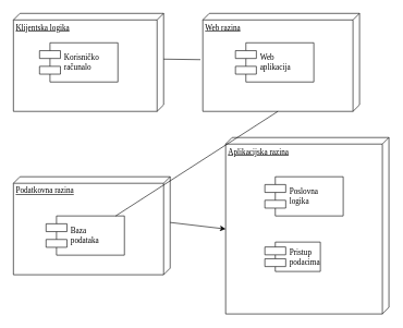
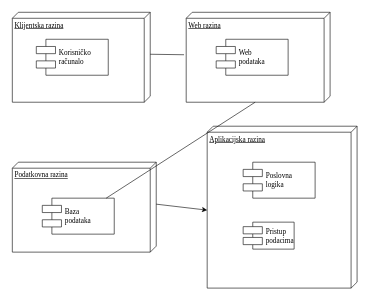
- <mxCell id="2" value="Klijentska logika" style="verticalAlign=top;align=left;spacingTop=8;spacingLeft=2;spacingRight=12;shape=cube;size=10;direction=south;fontStyle=4;html=1;rounded=0;shadow=0;comic=0;labelBackgroundColor=none;strokeWidth=1;fontFamily=Verdana;fontSize=12" vertex="1" parent="1"><mxGeometry x="20" y="20" width="230" height="150" as="geometry" /></mxCell>
+ <mxCell id="2" value="Klijentska razina" style="verticalAlign=top;align=left;spacingTop=8;spacingLeft=2;spacingRight=12;shape=cube;size=10;direction=south;fontStyle=4;html=1;rounded=0;shadow=0;comic=0;labelBackgroundColor=none;strokeWidth=1;fontFamily=Verdana;fontSize=12" vertex="1" parent="1"><mxGeometry x="20" y="20" width="230" height="150" as="geometry" /></mxCell>
- <mxCell id="6" value="Web&amp;nbsp;&lt;div&gt;aplikacija&lt;/div&gt;" style="shape=component;align=left;spacingLeft=36;rounded=0;shadow=0;comic=0;labelBackgroundColor=none;strokeWidth=1;fontFamily=Verdana;fontSize=12;html=1;" vertex="1" parent="1"><mxGeometry x="360" y="65" width="120" height="60" as="geometry" /></mxCell>
+ <mxCell id="6" value="Web&amp;nbsp;&lt;div&gt;podataka&lt;/div&gt;" style="shape=component;align=left;spacingLeft=36;rounded=0;shadow=0;comic=0;labelBackgroundColor=none;strokeWidth=1;fontFamily=Verdana;fontSize=12;html=1;" vertex="1" parent="1"><mxGeometry x="360" y="65" width="120" height="60" as="geometry" /></mxCell>
